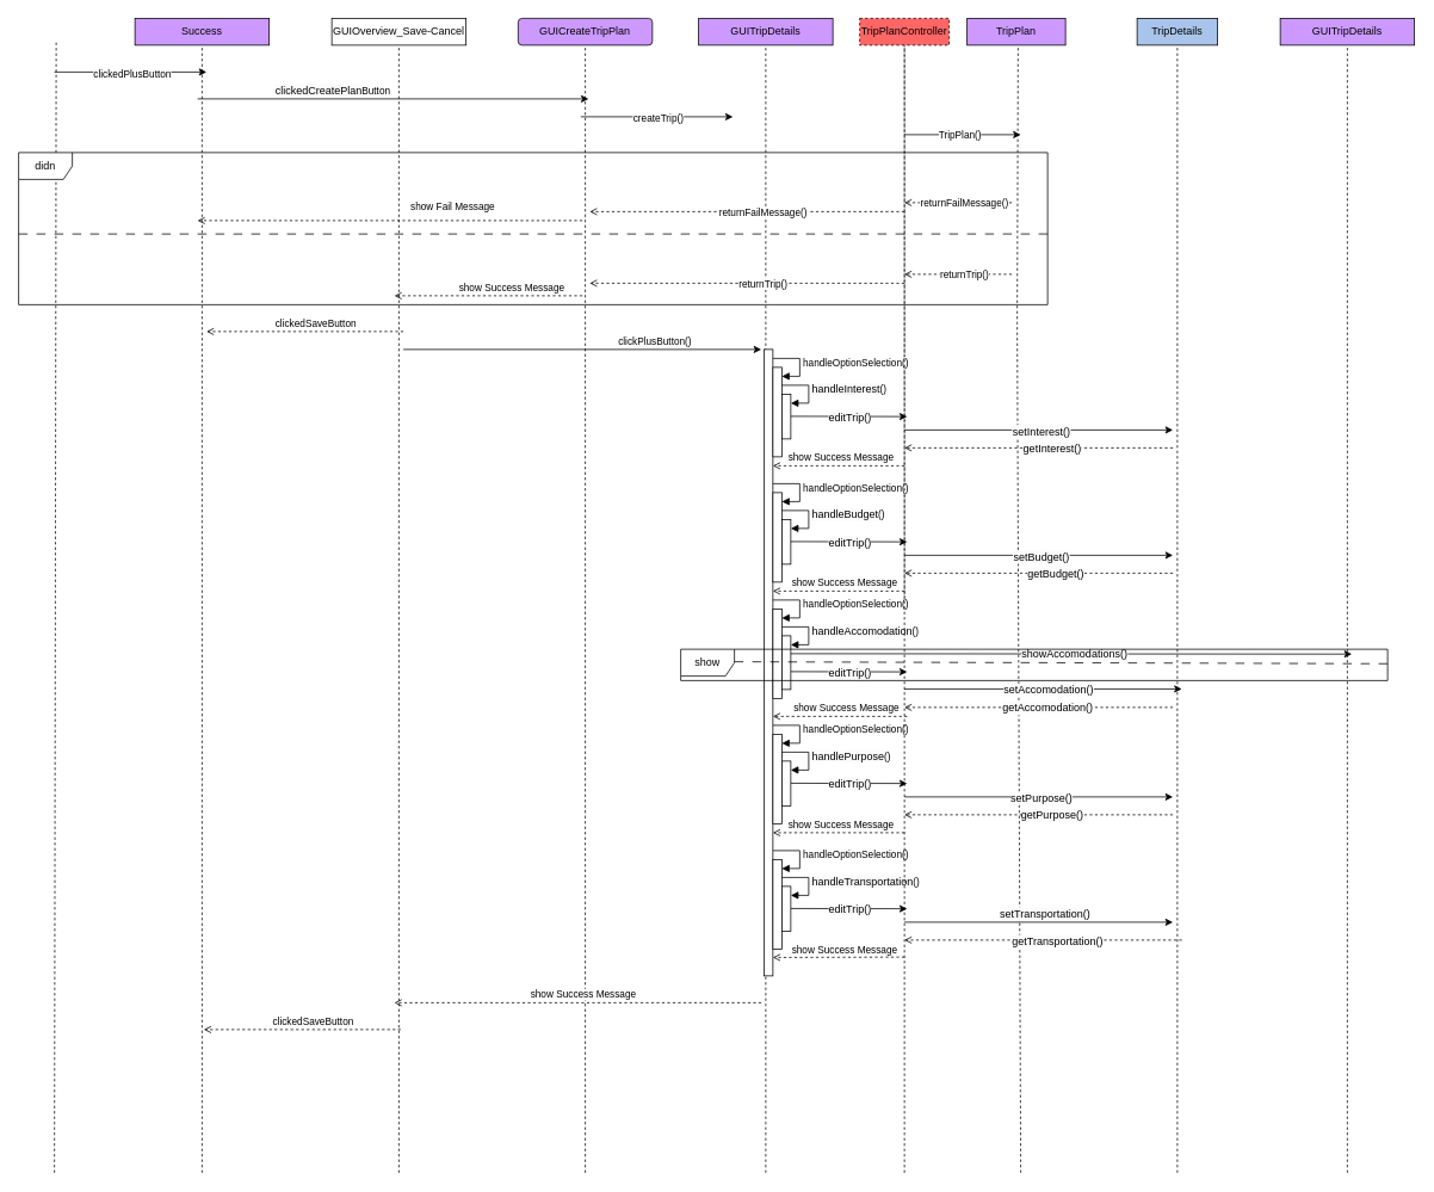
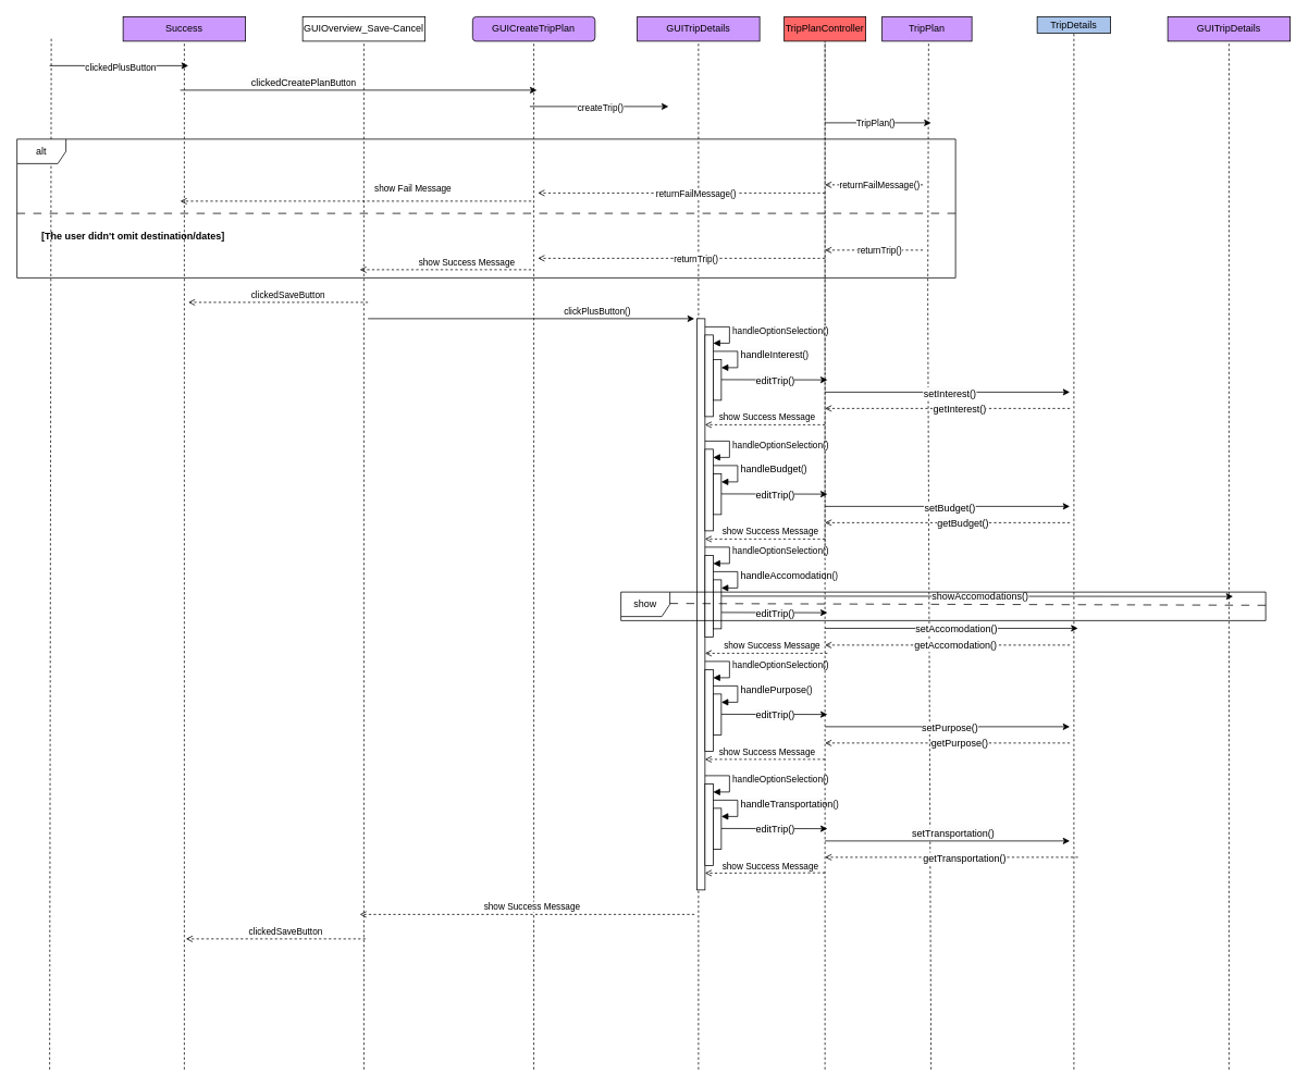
- <mxCell id="2" value="TripPlanController" style="rounded=0;whiteSpace=wrap;html=1;fillColor=#FF6666;dashed=1;" parent="1" vertex="1"><mxGeometry x="960" y="20" width="100" height="30" as="geometry" /></mxCell>
+ <mxCell id="2" value="TripPlanController" style="rounded=0;whiteSpace=wrap;html=1;fillColor=#FF6666;" parent="1" vertex="1"><mxGeometry x="960" y="20" width="100" height="30" as="geometry" /></mxCell>
- <mxCell id="4" value="TripDetails" style="rounded=0;whiteSpace=wrap;html=1;fillColor=#A9C4EB;" parent="1" vertex="1"><mxGeometry x="1270" y="20" width="90" height="30" as="geometry" /></mxCell>
+ <mxCell id="4" value="TripDetails" style="rounded=0;whiteSpace=wrap;html=1;fillColor=#A9C4EB;" parent="1" vertex="1"><mxGeometry x="1270" y="20" width="90" height="20" as="geometry" /></mxCell>
- <mxCell id="12" value="didn" style="shape=umlFrame;whiteSpace=wrap;html=1;pointerEvents=0;" parent="1" vertex="1"><mxGeometry x="20" y="170" width="1150" height="170" as="geometry" /></mxCell>
+ <mxCell id="12" value="alt" style="shape=umlFrame;whiteSpace=wrap;html=1;pointerEvents=0;" parent="1" vertex="1"><mxGeometry x="20" y="170" width="1150" height="170" as="geometry" /></mxCell>
+ <mxCell id="14" value="[The user didn't omit destination/dates]" style="text;align=center;fontStyle=1;verticalAlign=middle;spacingLeft=3;spacingRight=3;strokeColor=none;rotatable=0;points=[[0,0.5],[1,0.5]];portConstraint=eastwest;html=1;" parent="1" vertex="1"><mxGeometry x="97" y="276" width="130" height="26" as="geometry" /></mxCell>
